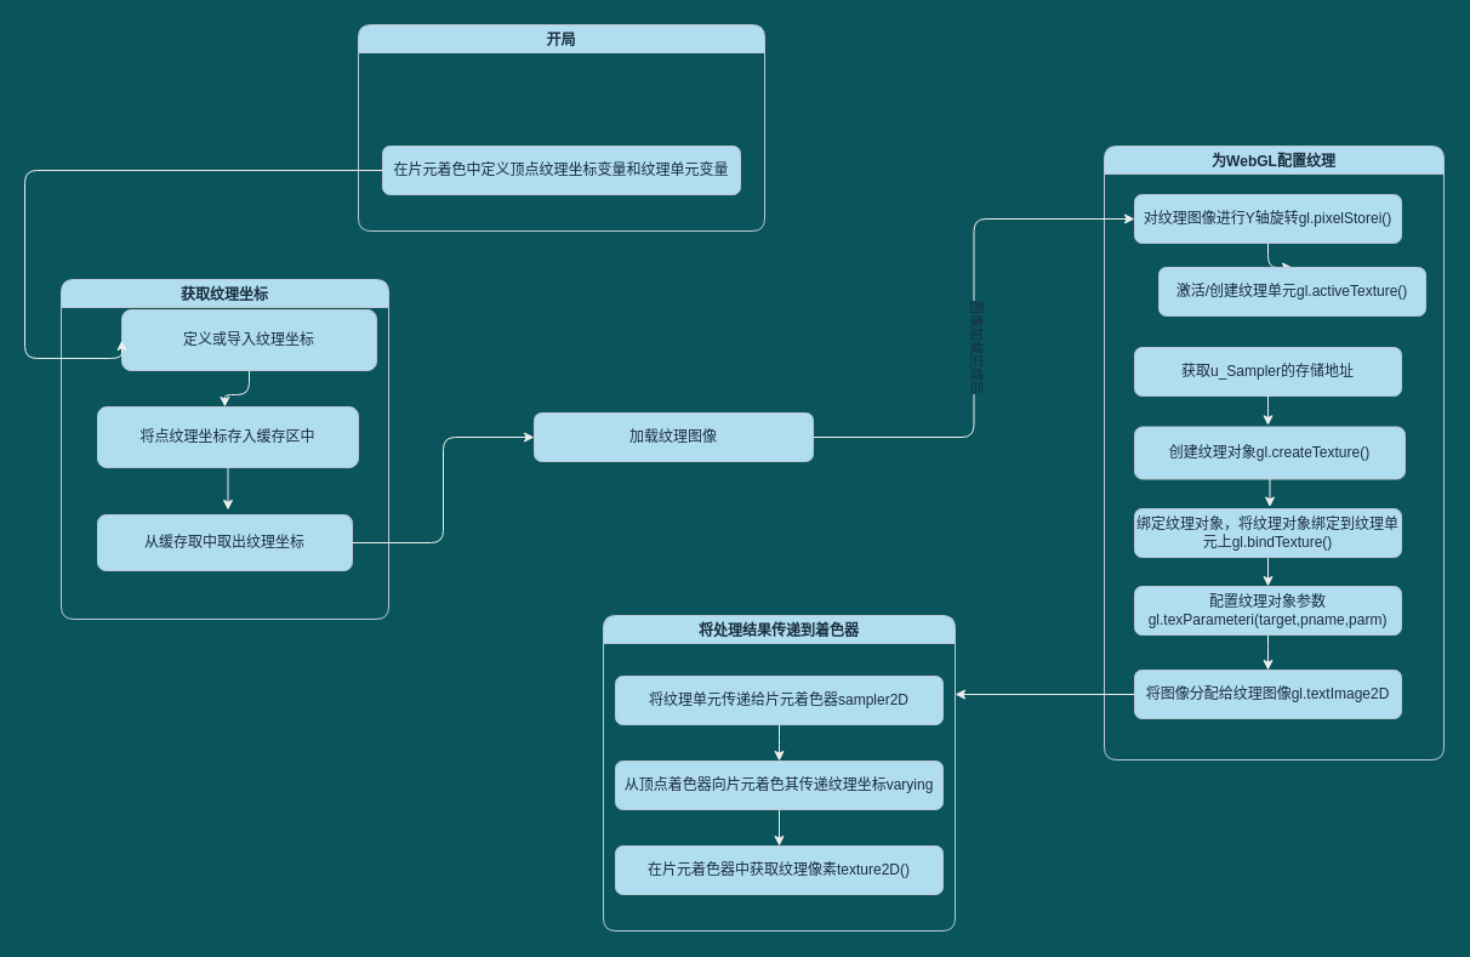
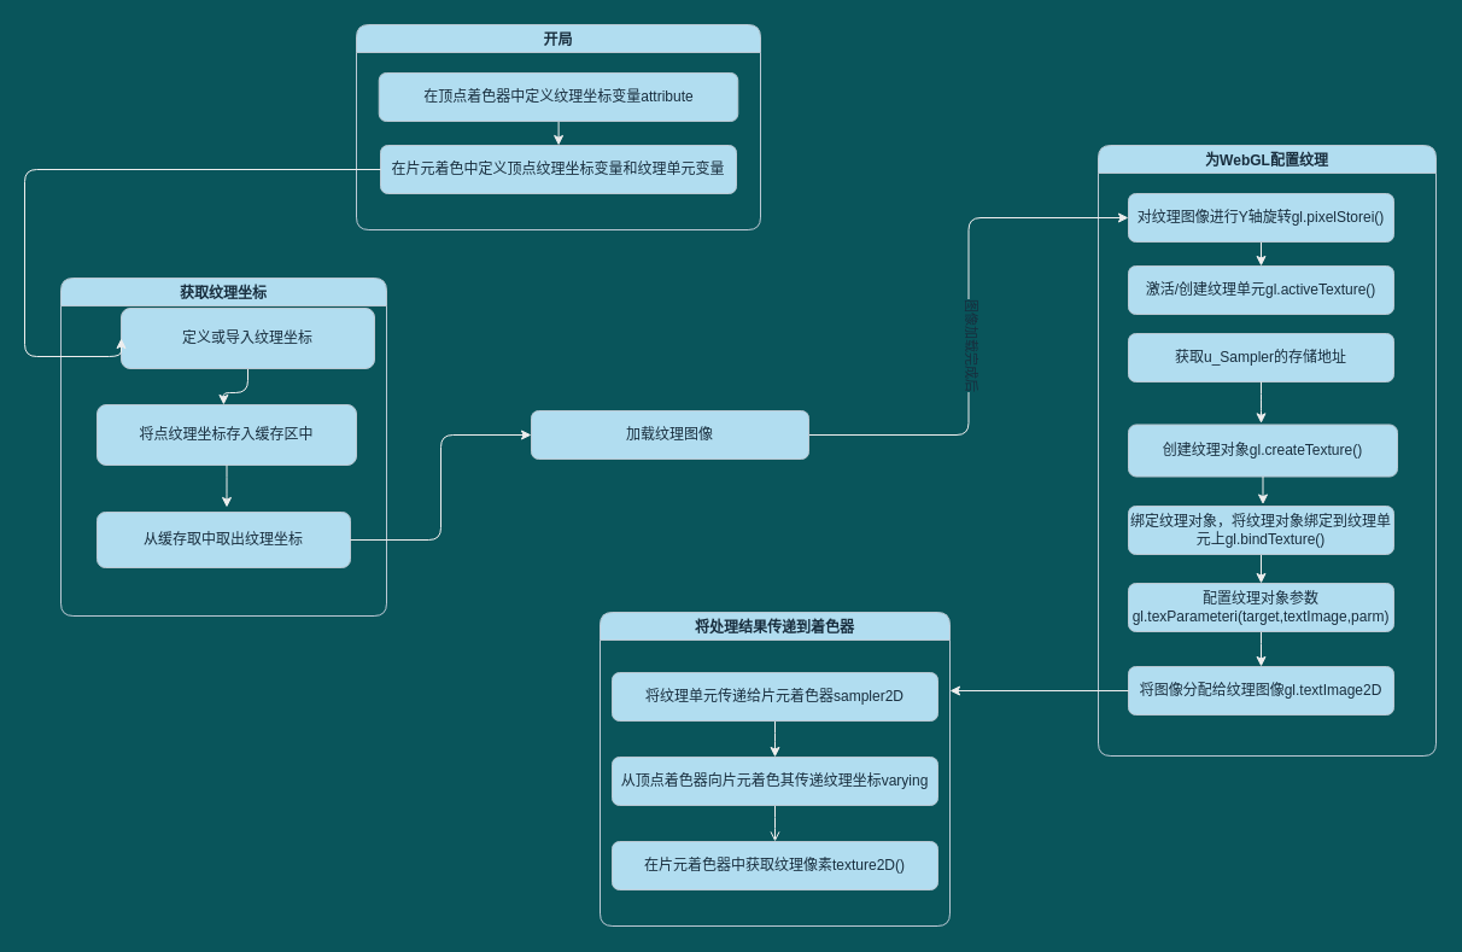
+ <mxCell id="28" value="在顶点着色器中定义纹理坐标变量attribute" style="rounded=1;whiteSpace=wrap;html=1;fillColor=#B1DDF0;strokeColor=#BAC8D3;fontColor=#182E3E;" vertex="1" parent="26"><mxGeometry x="18.75" y="40" width="297.5" height="40" as="geometry" /></mxCell>
+ <mxCell id="27" value="" style="edgeStyle=orthogonalEdgeStyle;rounded=1;orthogonalLoop=1;jettySize=auto;html=1;fontColor=#FFFFFF;strokeColor=#EEEEEE;labelBackgroundColor=#09555B;" edge="1" parent="26" source="28" target="29"><mxGeometry relative="1" as="geometry" /></mxCell>
- <mxCell id="5" value="激活/创建纹理单元gl.activeTexture()" style="rounded=1;whiteSpace=wrap;html=1;fillColor=#B1DDF0;strokeColor=#BAC8D3;fontColor=#182E3E;" vertex="1" parent="2"><mxGeometry x="45" y="100" width="220" height="40" as="geometry" /></mxCell>
+ <mxCell id="5" value="激活/创建纹理单元gl.activeTexture()" style="rounded=1;whiteSpace=wrap;html=1;fillColor=#B1DDF0;strokeColor=#BAC8D3;fontColor=#182E3E;" vertex="1" parent="2"><mxGeometry x="25" y="100" width="220" height="40" as="geometry" /></mxCell>
- <mxCell id="11" value="获取u_Sampler的存储地址" style="whiteSpace=wrap;html=1;fillColor=#B1DDF0;strokeColor=#BAC8D3;fontColor=#182E3E;rounded=1;" vertex="1" parent="2"><mxGeometry x="25" y="166" width="220" height="40" as="geometry" /></mxCell>
+ <mxCell id="11" value="获取u_Sampler的存储地址" style="whiteSpace=wrap;html=1;fillColor=#B1DDF0;strokeColor=#BAC8D3;fontColor=#182E3E;rounded=1;" vertex="1" parent="2"><mxGeometry x="25" y="156" width="220" height="40" as="geometry" /></mxCell>
- <mxCell id="9" value="配置纹理对象参数gl.texParameteri(target,pname,parm)" style="rounded=1;whiteSpace=wrap;html=1;fillColor=#B1DDF0;strokeColor=#BAC8D3;fontColor=#182E3E;" vertex="1" parent="2"><mxGeometry x="25" y="363" width="220" height="40" as="geometry" /></mxCell>
+ <mxCell id="9" value="配置纹理对象参数gl.texParameteri(target,textImage,parm)" style="rounded=1;whiteSpace=wrap;html=1;fillColor=#B1DDF0;strokeColor=#BAC8D3;fontColor=#182E3E;" vertex="1" parent="2"><mxGeometry x="25" y="363" width="220" height="40" as="geometry" /></mxCell>
- <mxCell id="23" value="" style="edgeStyle=orthogonalEdgeStyle;rounded=1;orthogonalLoop=1;jettySize=auto;html=1;fontColor=#FFFFFF;strokeColor=#EEEEEE;labelBackgroundColor=#09555B;" edge="1" parent="20" source="24" target="25"><mxGeometry relative="1" as="geometry" /></mxCell>
+ <mxCell id="23" value="" style="edgeStyle=orthogonalEdgeStyle;rounded=1;orthogonalLoop=1;jettySize=auto;html=1;fontColor=#FFFFFF;strokeColor=#EEEEEE;labelBackgroundColor=#09555B;endArrow=open;" edge="1" parent="20" source="24" target="25"><mxGeometry relative="1" as="geometry" /></mxCell>
